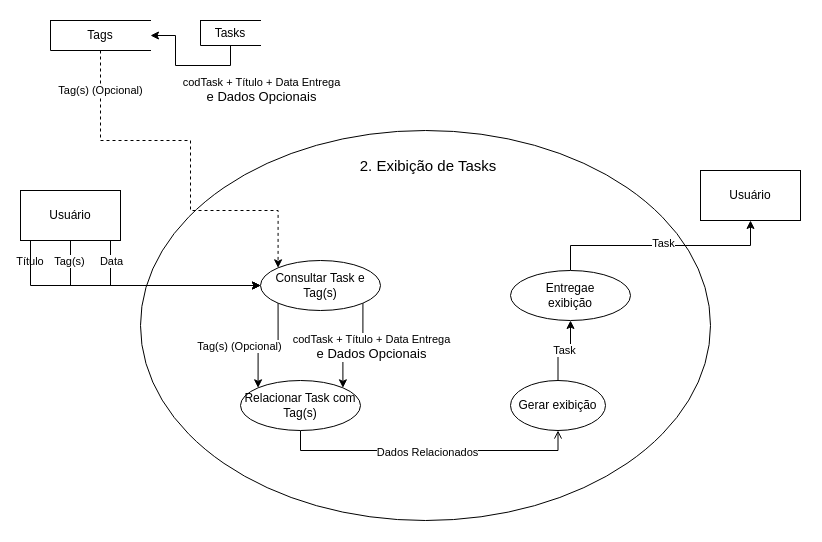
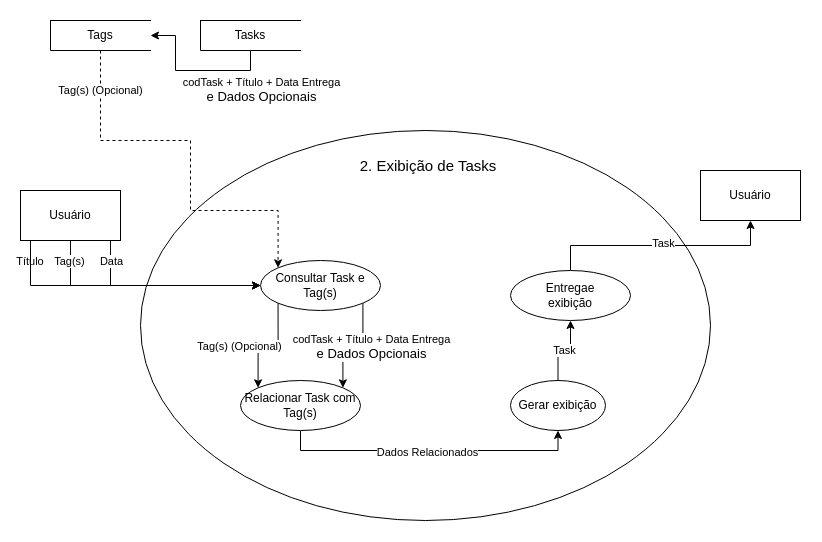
- <mxCell id="4" value="Tasks" style="html=1;dashed=0;whiteSpace=wrap;shape=partialRectangle;right=0;" vertex="1" parent="1"><mxGeometry x="200" y="20" width="60" height="25" as="geometry" /></mxCell>
+ <mxCell id="4" value="Tasks" style="html=1;dashed=0;whiteSpace=wrap;shape=partialRectangle;right=0;" vertex="1" parent="1"><mxGeometry x="200" y="20" width="100" height="30" as="geometry" /></mxCell>
- <mxCell id="12" value="" style="edgeStyle=orthogonalEdgeStyle;rounded=0;orthogonalLoop=1;jettySize=auto;html=1;exitX=0.5;exitY=1;exitDx=0;exitDy=0;entryX=0.5;entryY=1;entryDx=0;entryDy=0;endArrow=open;" edge="1" parent="1" source="14" target="17"><mxGeometry relative="1" as="geometry" /></mxCell>
+ <mxCell id="12" value="" style="edgeStyle=orthogonalEdgeStyle;rounded=0;orthogonalLoop=1;jettySize=auto;html=1;exitX=0.5;exitY=1;exitDx=0;exitDy=0;entryX=0.5;entryY=1;entryDx=0;entryDy=0;" edge="1" parent="1" source="14" target="17"><mxGeometry relative="1" as="geometry" /></mxCell>
